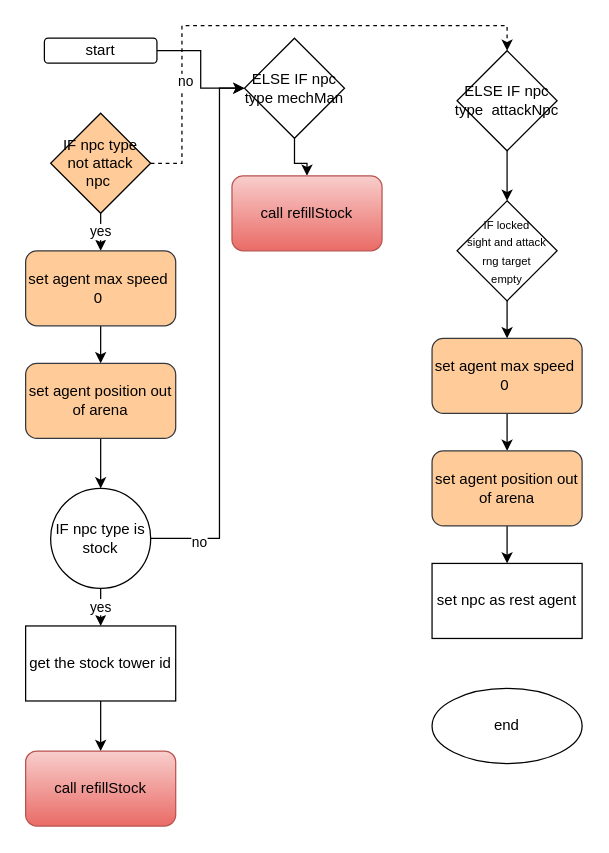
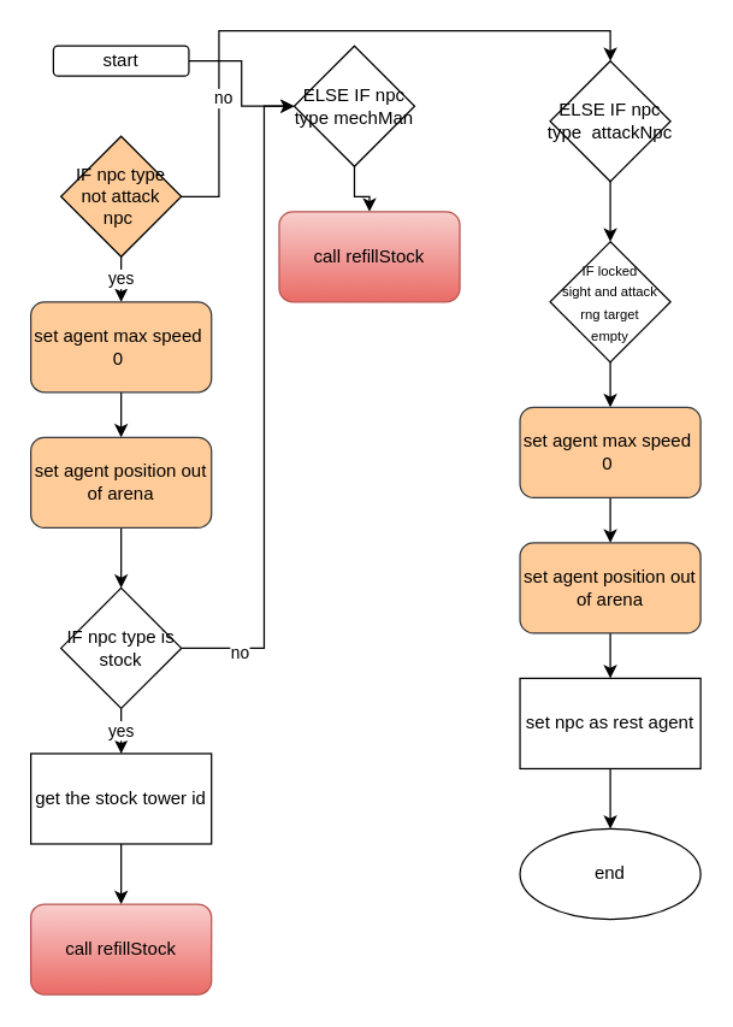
- <mxCell id="5" value="" style="edgeStyle=orthogonalEdgeStyle;rounded=0;orthogonalLoop=1;jettySize=auto;html=1;dashed=1;" edge="1" parent="1" source="7" target="23"><mxGeometry relative="1" as="geometry"><Array as="points"><mxPoint x="145" y="130" /><mxPoint x="145" y="20" /><mxPoint x="405" y="20" /></Array></mxGeometry></mxCell>
+ <mxCell id="5" value="" style="edgeStyle=orthogonalEdgeStyle;rounded=0;orthogonalLoop=1;jettySize=auto;html=1;" edge="1" parent="1" source="7" target="23"><mxGeometry relative="1" as="geometry"><Array as="points"><mxPoint x="145" y="130" /><mxPoint x="145" y="20" /><mxPoint x="405" y="20" /></Array></mxGeometry></mxCell>
- <mxCell id="15" value="IF npc type is stock" style="ellipse;whiteSpace=wrap;html=1;" vertex="1" parent="1"><mxGeometry x="40" y="390" width="80" height="80" as="geometry" /></mxCell>
+ <mxCell id="15" value="IF npc type is stock" style="rhombus;whiteSpace=wrap;html=1;" vertex="1" parent="1"><mxGeometry x="40" y="390" width="80" height="80" as="geometry" /></mxCell>
+ <mxCell id="30" value="" style="edgeStyle=orthogonalEdgeStyle;rounded=0;orthogonalLoop=1;jettySize=auto;html=1;fontSize=9;" edge="1" parent="1" source="31" target="32"><mxGeometry relative="1" as="geometry" /></mxCell>
